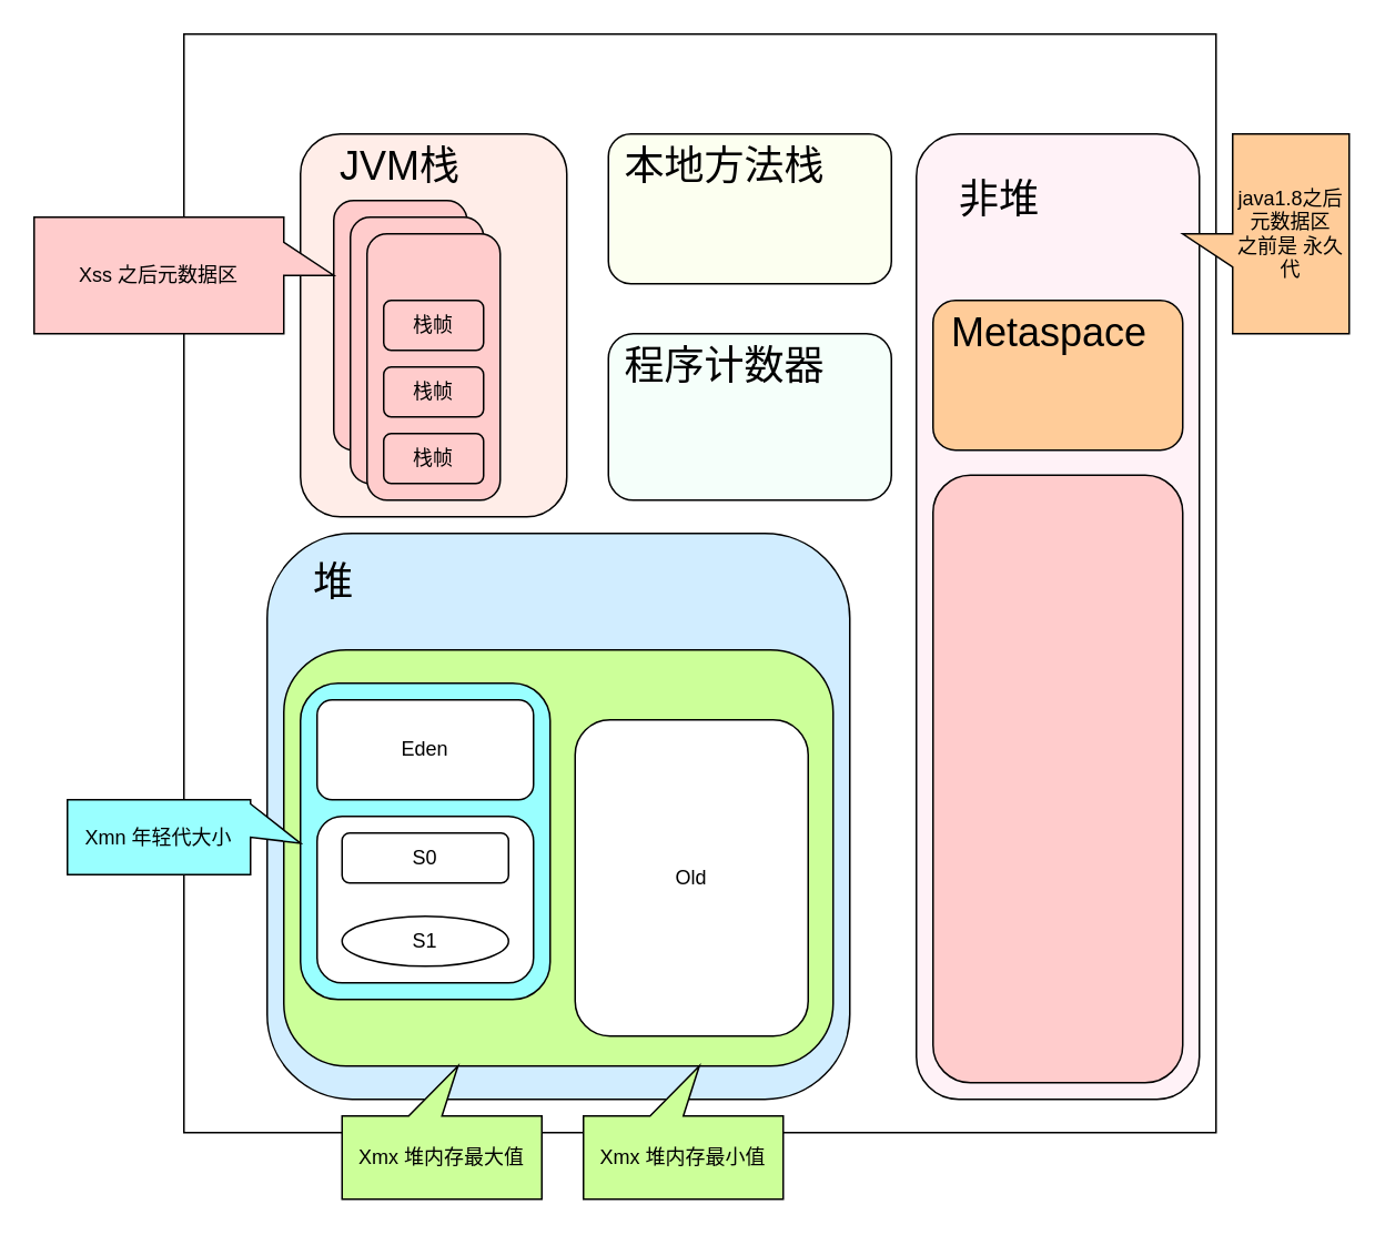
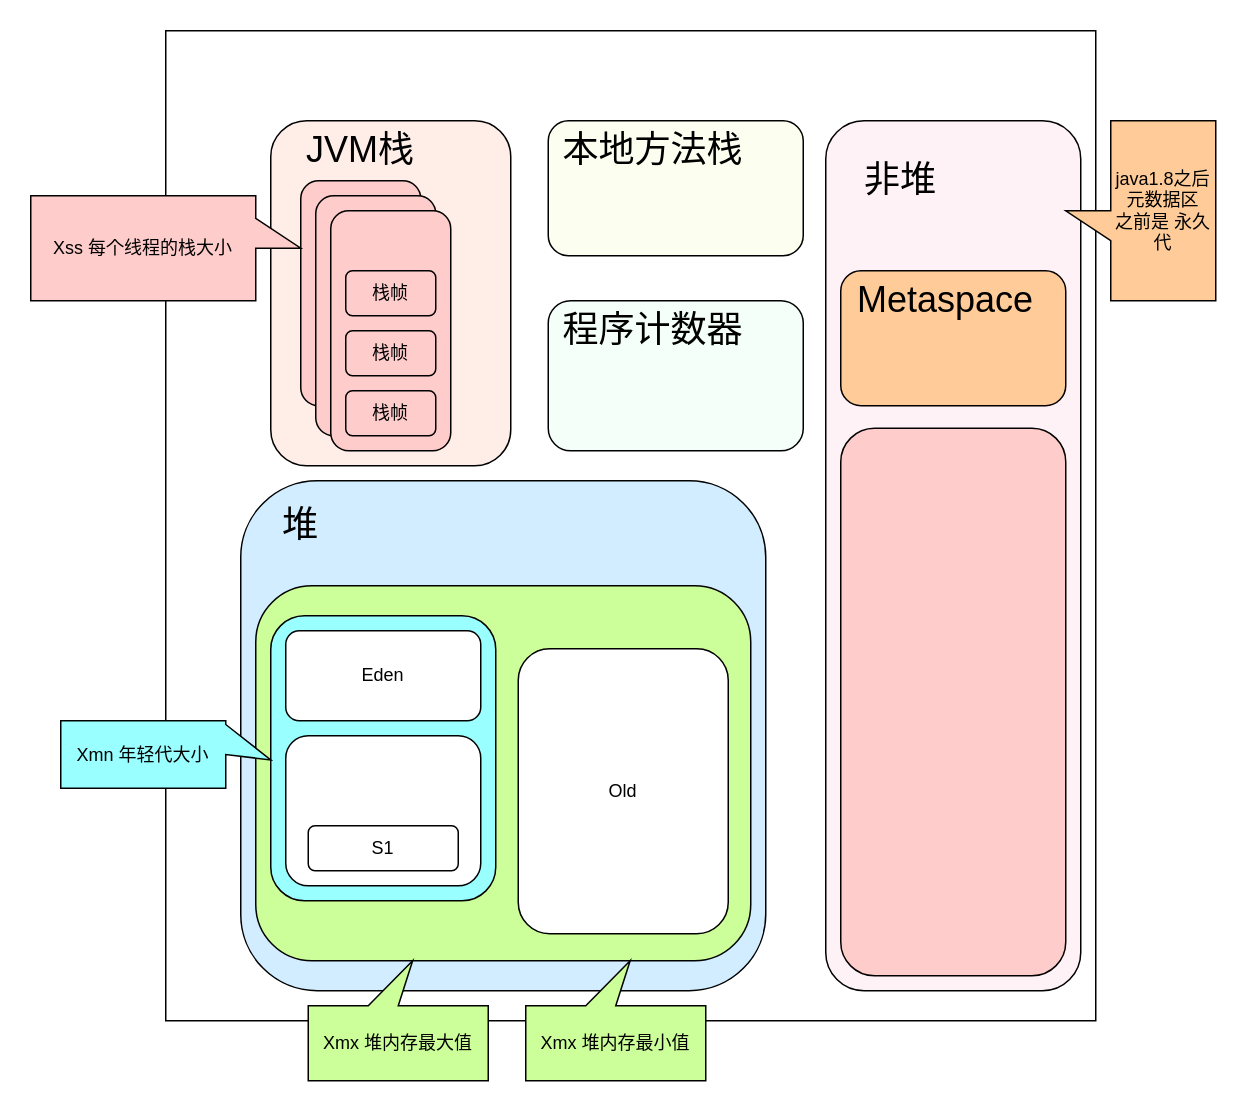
- <mxCell id="34" value="Xss 之后元数据区" style="shape=callout;whiteSpace=wrap;html=1;perimeter=calloutPerimeter;fillColor=#FFCCCC;direction=north;" vertex="1" parent="1"><mxGeometry x="20" y="130" width="180" height="70" as="geometry" /></mxCell>
+ <mxCell id="34" value="Xss 每个线程的栈大小" style="shape=callout;whiteSpace=wrap;html=1;perimeter=calloutPerimeter;fillColor=#FFCCCC;direction=north;" vertex="1" parent="1"><mxGeometry x="20" y="130" width="180" height="70" as="geometry" /></mxCell>
- <mxCell id="19" value="S0" style="rounded=1;whiteSpace=wrap;html=1;" vertex="1" parent="1"><mxGeometry x="205" y="500" width="100" height="30" as="geometry" /></mxCell>
- <mxCell id="20" value="S1" style="ellipse;whiteSpace=wrap;html=1;" vertex="1" parent="1"><mxGeometry x="205" y="550" width="100" height="30" as="geometry" /></mxCell>
+ <mxCell id="20" value="S1" style="rounded=1;whiteSpace=wrap;html=1;" vertex="1" parent="1"><mxGeometry x="205" y="550" width="100" height="30" as="geometry" /></mxCell>
